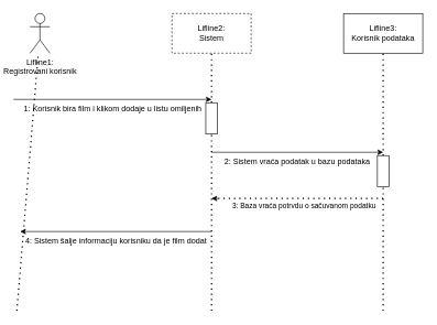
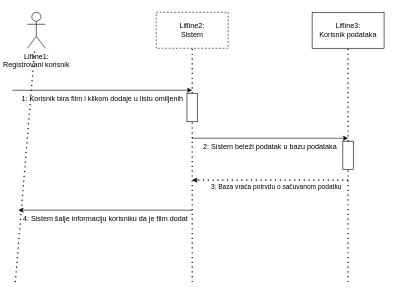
- <mxCell id="11" value="2: Sistem vraća podatak u bazu podataka" style="text;html=1;align=center;verticalAlign=middle;whiteSpace=wrap;rounded=0;" vertex="1" parent="1"><mxGeometry x="330" y="230" width="240" height="30" as="geometry" /></mxCell>
+ <mxCell id="11" value="2: Sistem beleži podatak u bazu podataka" style="text;html=1;align=center;verticalAlign=middle;whiteSpace=wrap;rounded=0;" vertex="1" parent="1"><mxGeometry x="330" y="230" width="240" height="30" as="geometry" /></mxCell>
